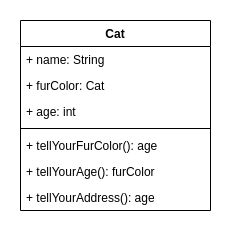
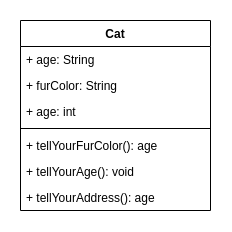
- <mxCell id="3" value="+ name: String" style="text;strokeColor=none;fillColor=none;align=left;verticalAlign=top;spacingLeft=4;spacingRight=4;overflow=hidden;rotatable=0;points=[[0,0.5],[1,0.5]];portConstraint=eastwest;" parent="2" vertex="1"><mxGeometry y="26" width="190" height="26" as="geometry" /></mxCell>
+ <mxCell id="3" value="+ age: String" style="text;strokeColor=none;fillColor=none;align=left;verticalAlign=top;spacingLeft=4;spacingRight=4;overflow=hidden;rotatable=0;points=[[0,0.5],[1,0.5]];portConstraint=eastwest;" parent="2" vertex="1"><mxGeometry y="26" width="190" height="26" as="geometry" /></mxCell>
- <mxCell id="4" value="+ furColor: Cat" style="text;strokeColor=none;fillColor=none;align=left;verticalAlign=top;spacingLeft=4;spacingRight=4;overflow=hidden;rotatable=0;points=[[0,0.5],[1,0.5]];portConstraint=eastwest;" parent="2" vertex="1"><mxGeometry y="52" width="190" height="26" as="geometry" /></mxCell>
+ <mxCell id="4" value="+ furColor: String" style="text;strokeColor=none;fillColor=none;align=left;verticalAlign=top;spacingLeft=4;spacingRight=4;overflow=hidden;rotatable=0;points=[[0,0.5],[1,0.5]];portConstraint=eastwest;" parent="2" vertex="1"><mxGeometry y="52" width="190" height="26" as="geometry" /></mxCell>
- <mxCell id="8" value="+ tellYourAge(): furColor" style="text;strokeColor=none;fillColor=none;align=left;verticalAlign=top;spacingLeft=4;spacingRight=4;overflow=hidden;rotatable=0;points=[[0,0.5],[1,0.5]];portConstraint=eastwest;" parent="2" vertex="1"><mxGeometry y="138" width="190" height="26" as="geometry" /></mxCell>
+ <mxCell id="8" value="+ tellYourAge(): void" style="text;strokeColor=none;fillColor=none;align=left;verticalAlign=top;spacingLeft=4;spacingRight=4;overflow=hidden;rotatable=0;points=[[0,0.5],[1,0.5]];portConstraint=eastwest;" parent="2" vertex="1"><mxGeometry y="138" width="190" height="26" as="geometry" /></mxCell>
